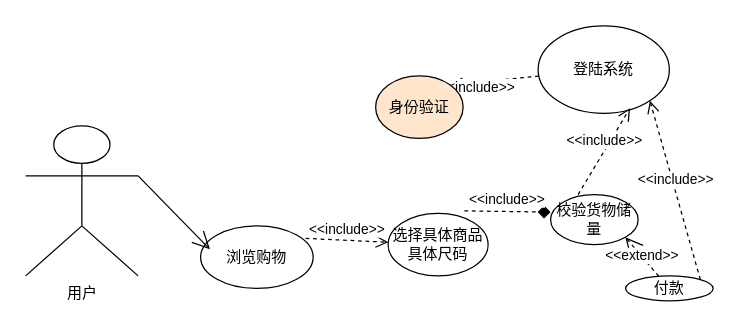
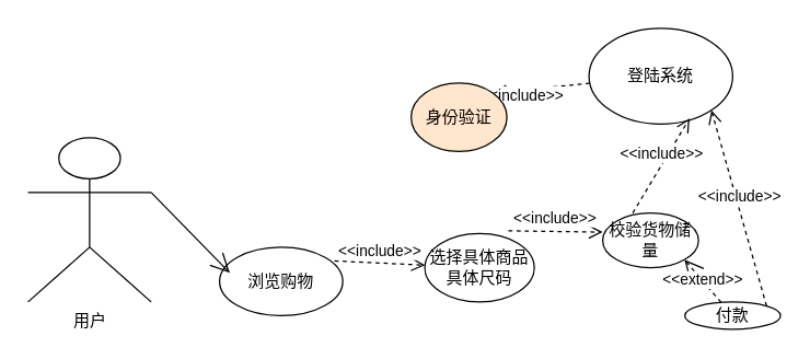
- <mxCell id="7" value="&amp;lt;&amp;lt;include&amp;gt;&amp;gt;" style="html=1;verticalAlign=bottom;endArrow=diamond;dashed=1;endSize=8;rounded=0;exitX=0.763;exitY=-0.04;exitDx=0;exitDy=0;exitPerimeter=0;entryX=0;entryY=0.35;entryDx=0;entryDy=0;entryPerimeter=0;" parent="1" source="12" target="13" edge="1"><mxGeometry relative="1" as="geometry"><mxPoint x="965" y="340" as="sourcePoint" /><mxPoint x="879.19" y="292.5" as="targetPoint" /></mxGeometry></mxCell>
+ <mxCell id="7" value="&amp;lt;&amp;lt;include&amp;gt;&amp;gt;" style="html=1;verticalAlign=bottom;endArrow=open;dashed=1;endSize=8;rounded=0;exitX=0.763;exitY=-0.04;exitDx=0;exitDy=0;exitPerimeter=0;entryX=0;entryY=0.35;entryDx=0;entryDy=0;entryPerimeter=0;" parent="1" source="12" target="13" edge="1"><mxGeometry relative="1" as="geometry"><mxPoint x="965" y="340" as="sourcePoint" /><mxPoint x="879.19" y="292.5" as="targetPoint" /></mxGeometry></mxCell>
